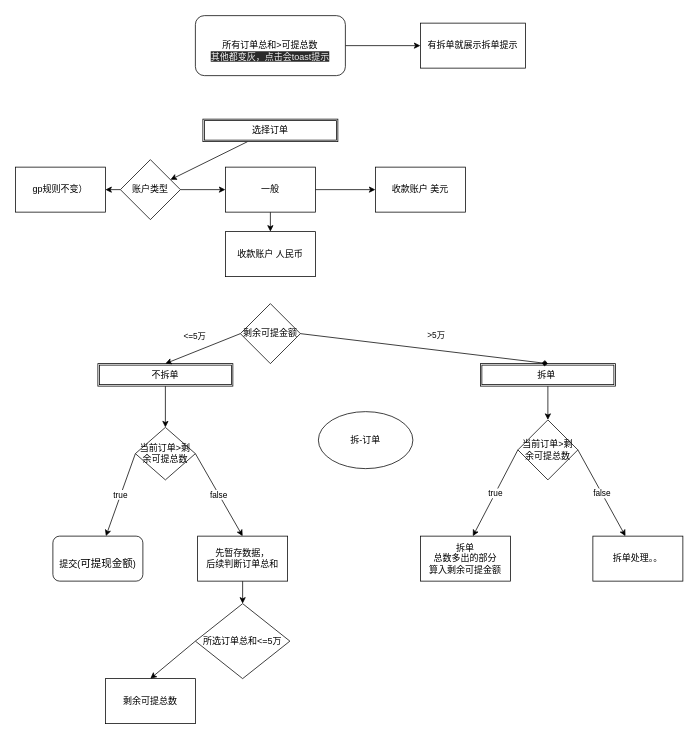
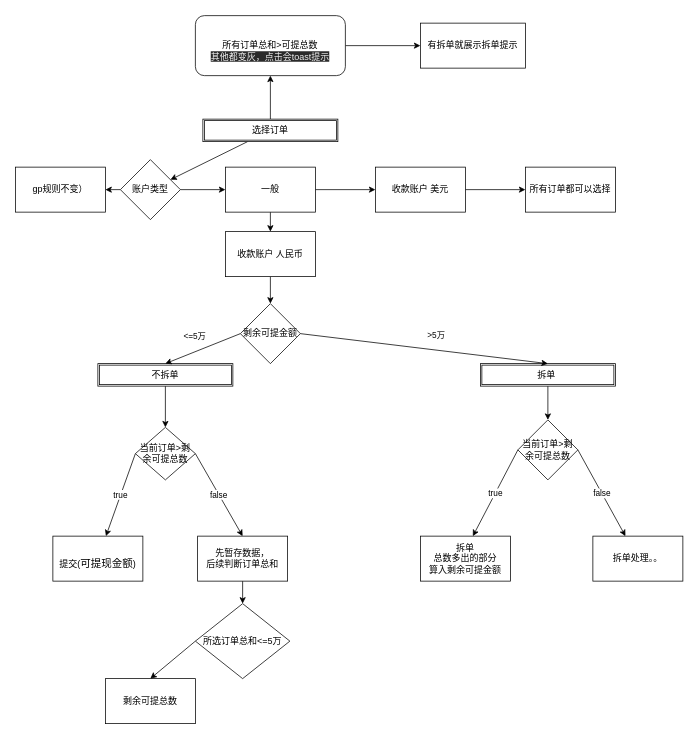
+ <mxCell id="3" style="edgeStyle=none;html=1;exitX=0.5;exitY=0;exitDx=0;exitDy=0;entryX=0.5;entryY=1;entryDx=0;entryDy=0;" parent="1" source="5" target="25" edge="1"><mxGeometry relative="1" as="geometry" /></mxCell>
+ <mxCell id="40" value="" style="edgeStyle=none;html=1;" parent="1" source="41" target="42" edge="1"><mxGeometry relative="1" as="geometry" /></mxCell>
+ <mxCell id="42" value="所有订单都可以选择" style="whiteSpace=wrap;html=1;rounded=0;" parent="1" vertex="1"><mxGeometry x="700" y="222" width="120" height="60" as="geometry" /></mxCell>
+ <mxCell id="38" style="edgeStyle=none;html=1;exitX=0.5;exitY=1;exitDx=0;exitDy=0;entryX=0.5;entryY=0;entryDx=0;entryDy=0;" parent="1" source="39" target="12" edge="1"><mxGeometry relative="1" as="geometry" /></mxCell>
- <mxCell id="11" value="&amp;gt;5万" style="edgeStyle=none;html=1;exitX=1;exitY=0.5;exitDx=0;exitDy=0;entryX=0.5;entryY=0;entryDx=0;entryDy=0;rounded=0;endArrow=diamond;" parent="1" source="12" target="7" edge="1"><mxGeometry x="0.083" y="20" relative="1" as="geometry"><mxPoint as="offset" /></mxGeometry></mxCell>
+ <mxCell id="11" value="&amp;gt;5万" style="edgeStyle=none;html=1;exitX=1;exitY=0.5;exitDx=0;exitDy=0;entryX=0.5;entryY=0;entryDx=0;entryDy=0;rounded=0;" parent="1" source="12" target="7" edge="1"><mxGeometry x="0.083" y="20" relative="1" as="geometry"><mxPoint as="offset" /></mxGeometry></mxCell>
- <mxCell id="23" value="拆-订单" style="ellipse;whiteSpace=wrap;html=1;" parent="1" vertex="1"><mxGeometry x="424" y="548" width="126" height="76" as="geometry" /></mxCell>
- <mxCell id="19" value="&lt;br&gt;提交(&lt;span style=&quot;font-size: 10.5pt&quot;&gt;可提现金额&lt;/span&gt;&lt;span&gt;)&lt;/span&gt;" style="whiteSpace=wrap;html=1;rounded=1;" parent="1" vertex="1"><mxGeometry x="70" y="714" width="120" height="60" as="geometry" /></mxCell>
+ <mxCell id="19" value="&lt;br&gt;提交(&lt;span style=&quot;font-size: 10.5pt&quot;&gt;可提现金额&lt;/span&gt;&lt;span&gt;)&lt;/span&gt;" style="whiteSpace=wrap;html=1;rounded=0;" parent="1" vertex="1"><mxGeometry x="70" y="714" width="120" height="60" as="geometry" /></mxCell>
